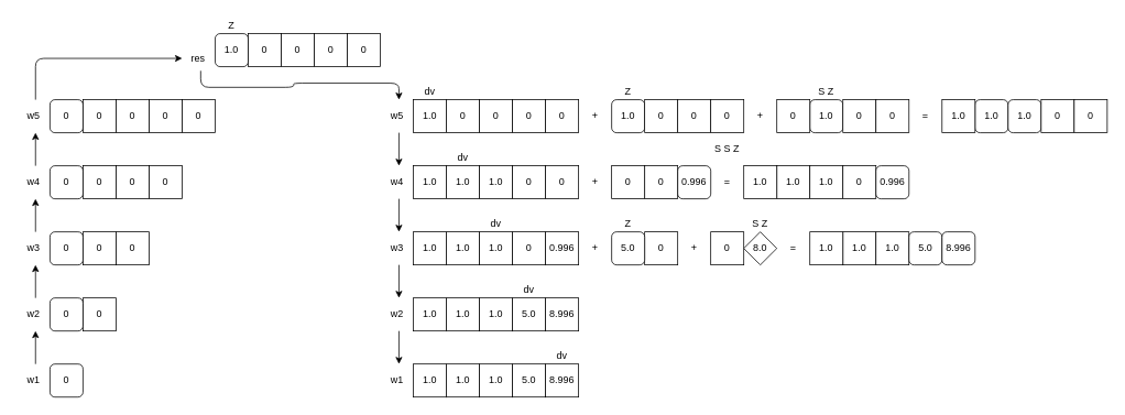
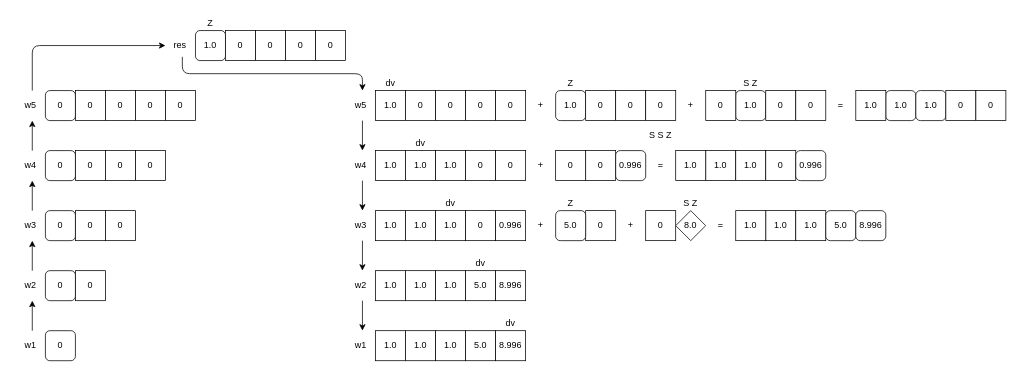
- <mxCell id="28" value="res" style="text;html=1;strokeColor=none;fillColor=none;align=right;verticalAlign=middle;whiteSpace=wrap;rounded=0;" vertex="1" parent="1"><mxGeometry x="220" y="55" width="30" height="30" as="geometry" /></mxCell>
+ <mxCell id="28" value="res" style="text;html=1;strokeColor=none;fillColor=none;align=right;verticalAlign=middle;whiteSpace=wrap;rounded=0;" vertex="1" parent="1"><mxGeometry y="45" width="30" height="30" as="geometry" x="220" /></mxCell>
